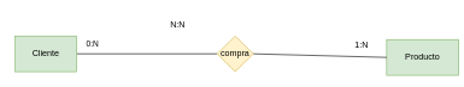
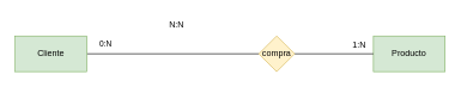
- <mxCell id="4" value="Cliente" style="html=1;dashed=0;whiteSpace=wrap;fillColor=#d5e8d4;strokeColor=#82b366;" vertex="1" parent="1"><mxGeometry x="20" y="50" width="85" height="50" as="geometry" /></mxCell>
+ <mxCell id="4" value="Cliente" style="html=1;dashed=0;whiteSpace=wrap;fillColor=#d5e8d4;strokeColor=#82b366;" vertex="1" parent="1"><mxGeometry x="20" y="50" width="100" height="50" as="geometry" /></mxCell>
- <mxCell id="7" value="compra" style="shape=rhombus;html=1;dashed=0;whiteSpace=wrap;perimeter=rhombusPerimeter;fillColor=#fff2cc;strokeColor=#d6b656;" vertex="1" parent="1"><mxGeometry x="300" y="50" width="50" height="50" as="geometry" /></mxCell>
+ <mxCell id="7" value="compra" style="shape=rhombus;html=1;dashed=0;whiteSpace=wrap;perimeter=rhombusPerimeter;fillColor=#fff2cc;strokeColor=#d6b656;" vertex="1" parent="1"><mxGeometry x="360" y="50" width="50" height="50" as="geometry" /></mxCell>
- <mxCell id="5" value="Producto" style="html=1;dashed=0;whiteSpace=wrap;fillColor=#d5e8d4;strokeColor=#82b366;" vertex="1" parent="1"><mxGeometry x="535" y="55" width="100" height="50" as="geometry" /></mxCell>
+ <mxCell id="5" value="Producto" style="html=1;dashed=0;whiteSpace=wrap;fillColor=#d5e8d4;strokeColor=#82b366;" vertex="1" parent="1"><mxGeometry x="520" y="50" width="100" height="50" as="geometry" /></mxCell>
